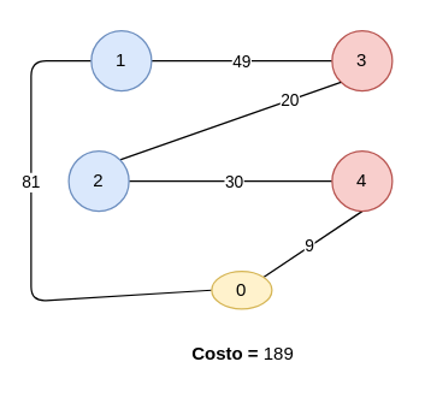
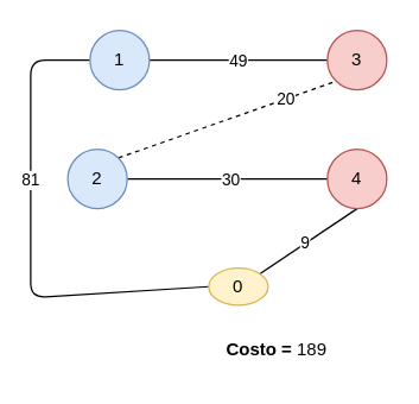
- <mxCell id="8" style="edgeStyle=none;rounded=0;orthogonalLoop=1;jettySize=auto;html=1;exitX=1;exitY=0;exitDx=0;exitDy=0;entryX=0;entryY=1;entryDx=0;entryDy=0;endArrow=none;endFill=0;strokeColor=default;" parent="1" source="12" target="7" edge="1"><mxGeometry relative="1" as="geometry" /></mxCell>
+ <mxCell id="8" style="edgeStyle=none;rounded=0;orthogonalLoop=1;jettySize=auto;html=1;exitX=1;exitY=0;exitDx=0;exitDy=0;entryX=0;entryY=1;entryDx=0;entryDy=0;endArrow=none;endFill=0;strokeColor=default;dashed=1;" parent="1" source="12" target="7" edge="1"><mxGeometry relative="1" as="geometry" /></mxCell>
- <mxCell id="17" value="&lt;b&gt;Costo =&lt;/b&gt; 189" style="text;html=1;strokeColor=none;fillColor=none;align=center;verticalAlign=middle;whiteSpace=wrap;rounded=0;" parent="1" vertex="1"><mxGeometry x="120.5" y="220" width="80" height="30" as="geometry" /></mxCell>
+ <mxCell id="17" value="&lt;b&gt;Costo =&lt;/b&gt; 189" style="text;html=1;strokeColor=none;fillColor=none;align=center;verticalAlign=middle;whiteSpace=wrap;rounded=0;" parent="1" vertex="1"><mxGeometry x="145.5" y="220" width="80" height="30" as="geometry" /></mxCell>
